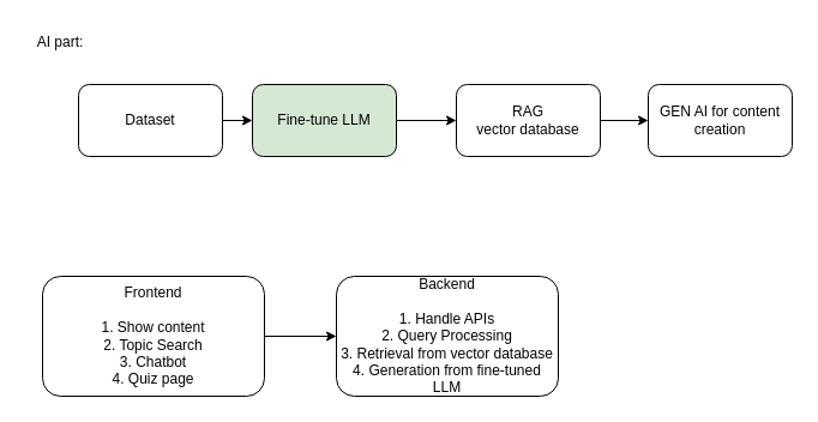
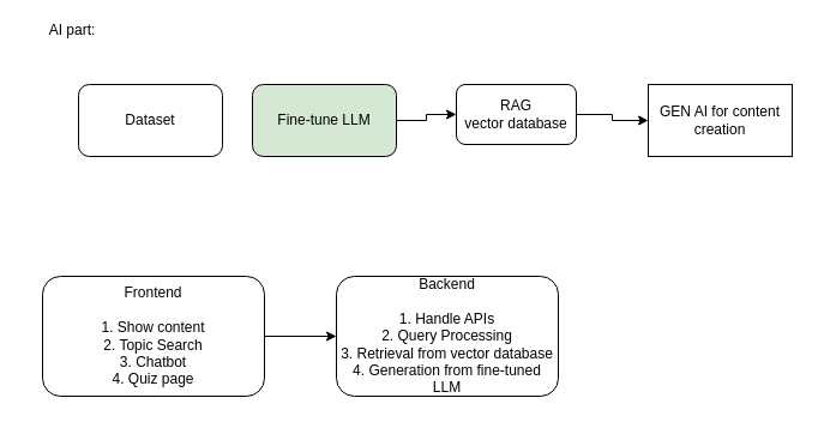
- <mxCell id="9" value="AI part:" style="text;html=1;align=center;verticalAlign=middle;whiteSpace=wrap;rounded=0;" vertex="1" parent="1"><mxGeometry x="20" y="20" width="60" height="30" as="geometry" /></mxCell>
+ <mxCell id="9" value="AI part:" style="text;html=1;align=center;verticalAlign=middle;whiteSpace=wrap;rounded=0;" vertex="1" parent="1"><mxGeometry x="30" y="10" width="60" height="30" as="geometry" /></mxCell>
- <mxCell id="2" value="" style="edgeStyle=orthogonalEdgeStyle;rounded=0;orthogonalLoop=1;jettySize=auto;html=1;" edge="1" parent="1" source="3" target="5"><mxGeometry relative="1" as="geometry" /></mxCell>
- <mxCell id="7" value="RAG&lt;br&gt;vector database" style="rounded=1;whiteSpace=wrap;html=1;" vertex="1" parent="1"><mxGeometry x="380" y="70" width="120" height="60" as="geometry" /></mxCell>
+ <mxCell id="7" value="RAG&lt;br&gt;vector database" style="rounded=1;whiteSpace=wrap;html=1;" vertex="1" parent="1"><mxGeometry x="380" y="70" width="100" height="50" as="geometry" /></mxCell>
- <mxCell id="8" value="GEN AI for content creation" style="rounded=1;whiteSpace=wrap;html=1;" vertex="1" parent="1"><mxGeometry x="540" y="70" width="120" height="60" as="geometry" /></mxCell>
+ <mxCell id="8" value="GEN AI for content creation" style="whiteSpace=wrap;html=1;rounded=0;" vertex="1" parent="1"><mxGeometry x="540" y="70" width="120" height="60" as="geometry" /></mxCell>
